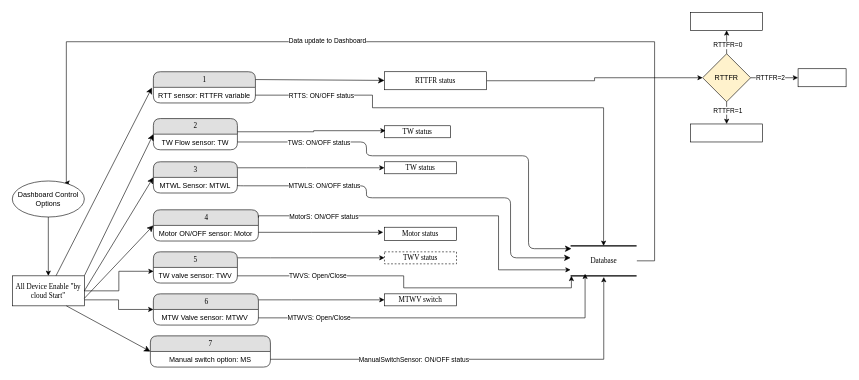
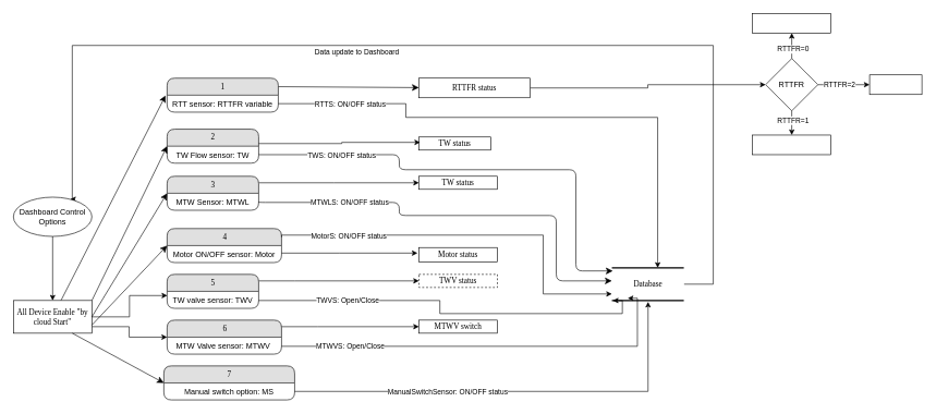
- <mxCell id="62" value="RTTFR" style="rhombus;whiteSpace=wrap;html=1;fillColor=#fff2cc;" vertex="1" parent="1"><mxGeometry x="1170" y="89" width="80" height="80" as="geometry" /></mxCell>
+ <mxCell id="62" value="RTTFR" style="rhombus;whiteSpace=wrap;html=1;" vertex="1" parent="1"><mxGeometry x="1170" y="89" width="80" height="80" as="geometry" /></mxCell>
- <mxCell id="18" value="MTWL Sensor: MTWL" style="text;html=1;strokeColor=none;fillColor=none;spacingLeft=4;spacingRight=4;whiteSpace=wrap;overflow=hidden;rotatable=0;points=[[0,0.5],[1,0.5]];portConstraint=eastwest;align=center;" vertex="1" parent="17"><mxGeometry y="26" width="140" height="26" as="geometry" /></mxCell>
+ <mxCell id="18" value="MTW Sensor: MTWL" style="text;html=1;strokeColor=none;fillColor=none;spacingLeft=4;spacingRight=4;whiteSpace=wrap;overflow=hidden;rotatable=0;points=[[0,0.5],[1,0.5]];portConstraint=eastwest;align=center;" vertex="1" parent="17"><mxGeometry y="26" width="140" height="26" as="geometry" /></mxCell>
- <mxCell id="4" value="Database" style="html=1;rounded=0;shadow=0;comic=0;labelBackgroundColor=none;strokeWidth=2;fontFamily=Verdana;fontSize=12;align=center;shape=mxgraph.ios7ui.horLines;" parent="1" vertex="1"><mxGeometry x="950" y="409" width="110" height="50" as="geometry" /></mxCell>
+ <mxCell id="4" value="Database" style="html=1;rounded=0;shadow=0;comic=0;labelBackgroundColor=none;strokeWidth=2;fontFamily=Verdana;fontSize=12;align=center;shape=mxgraph.ios7ui.horLines;" parent="1" vertex="1"><mxGeometry x="935" y="409" width="110" height="50" as="geometry" /></mxCell>
